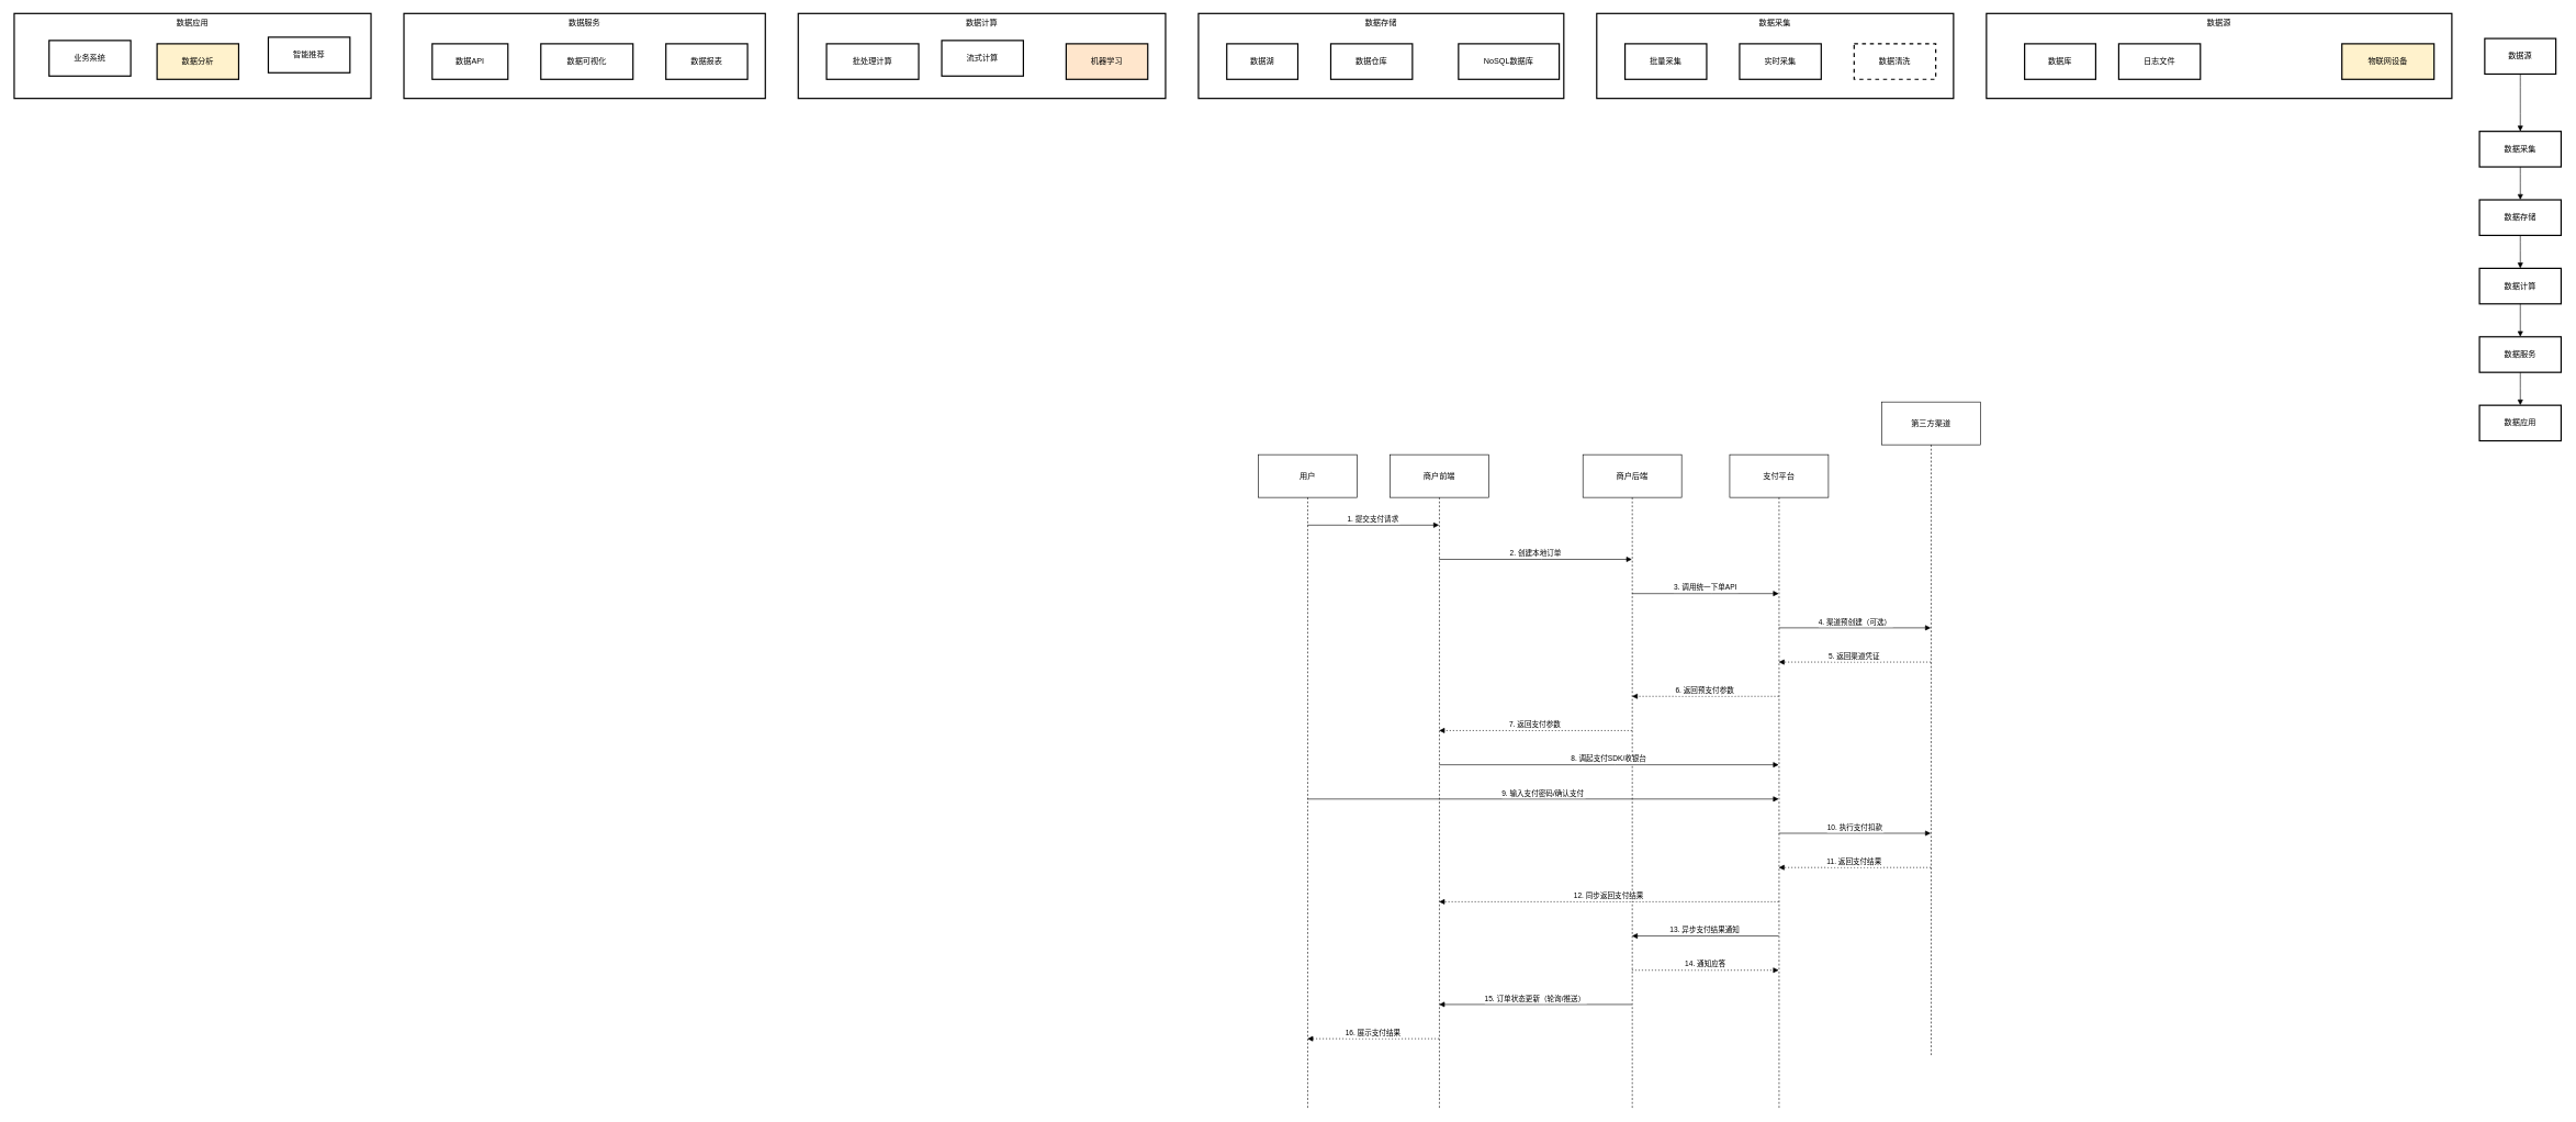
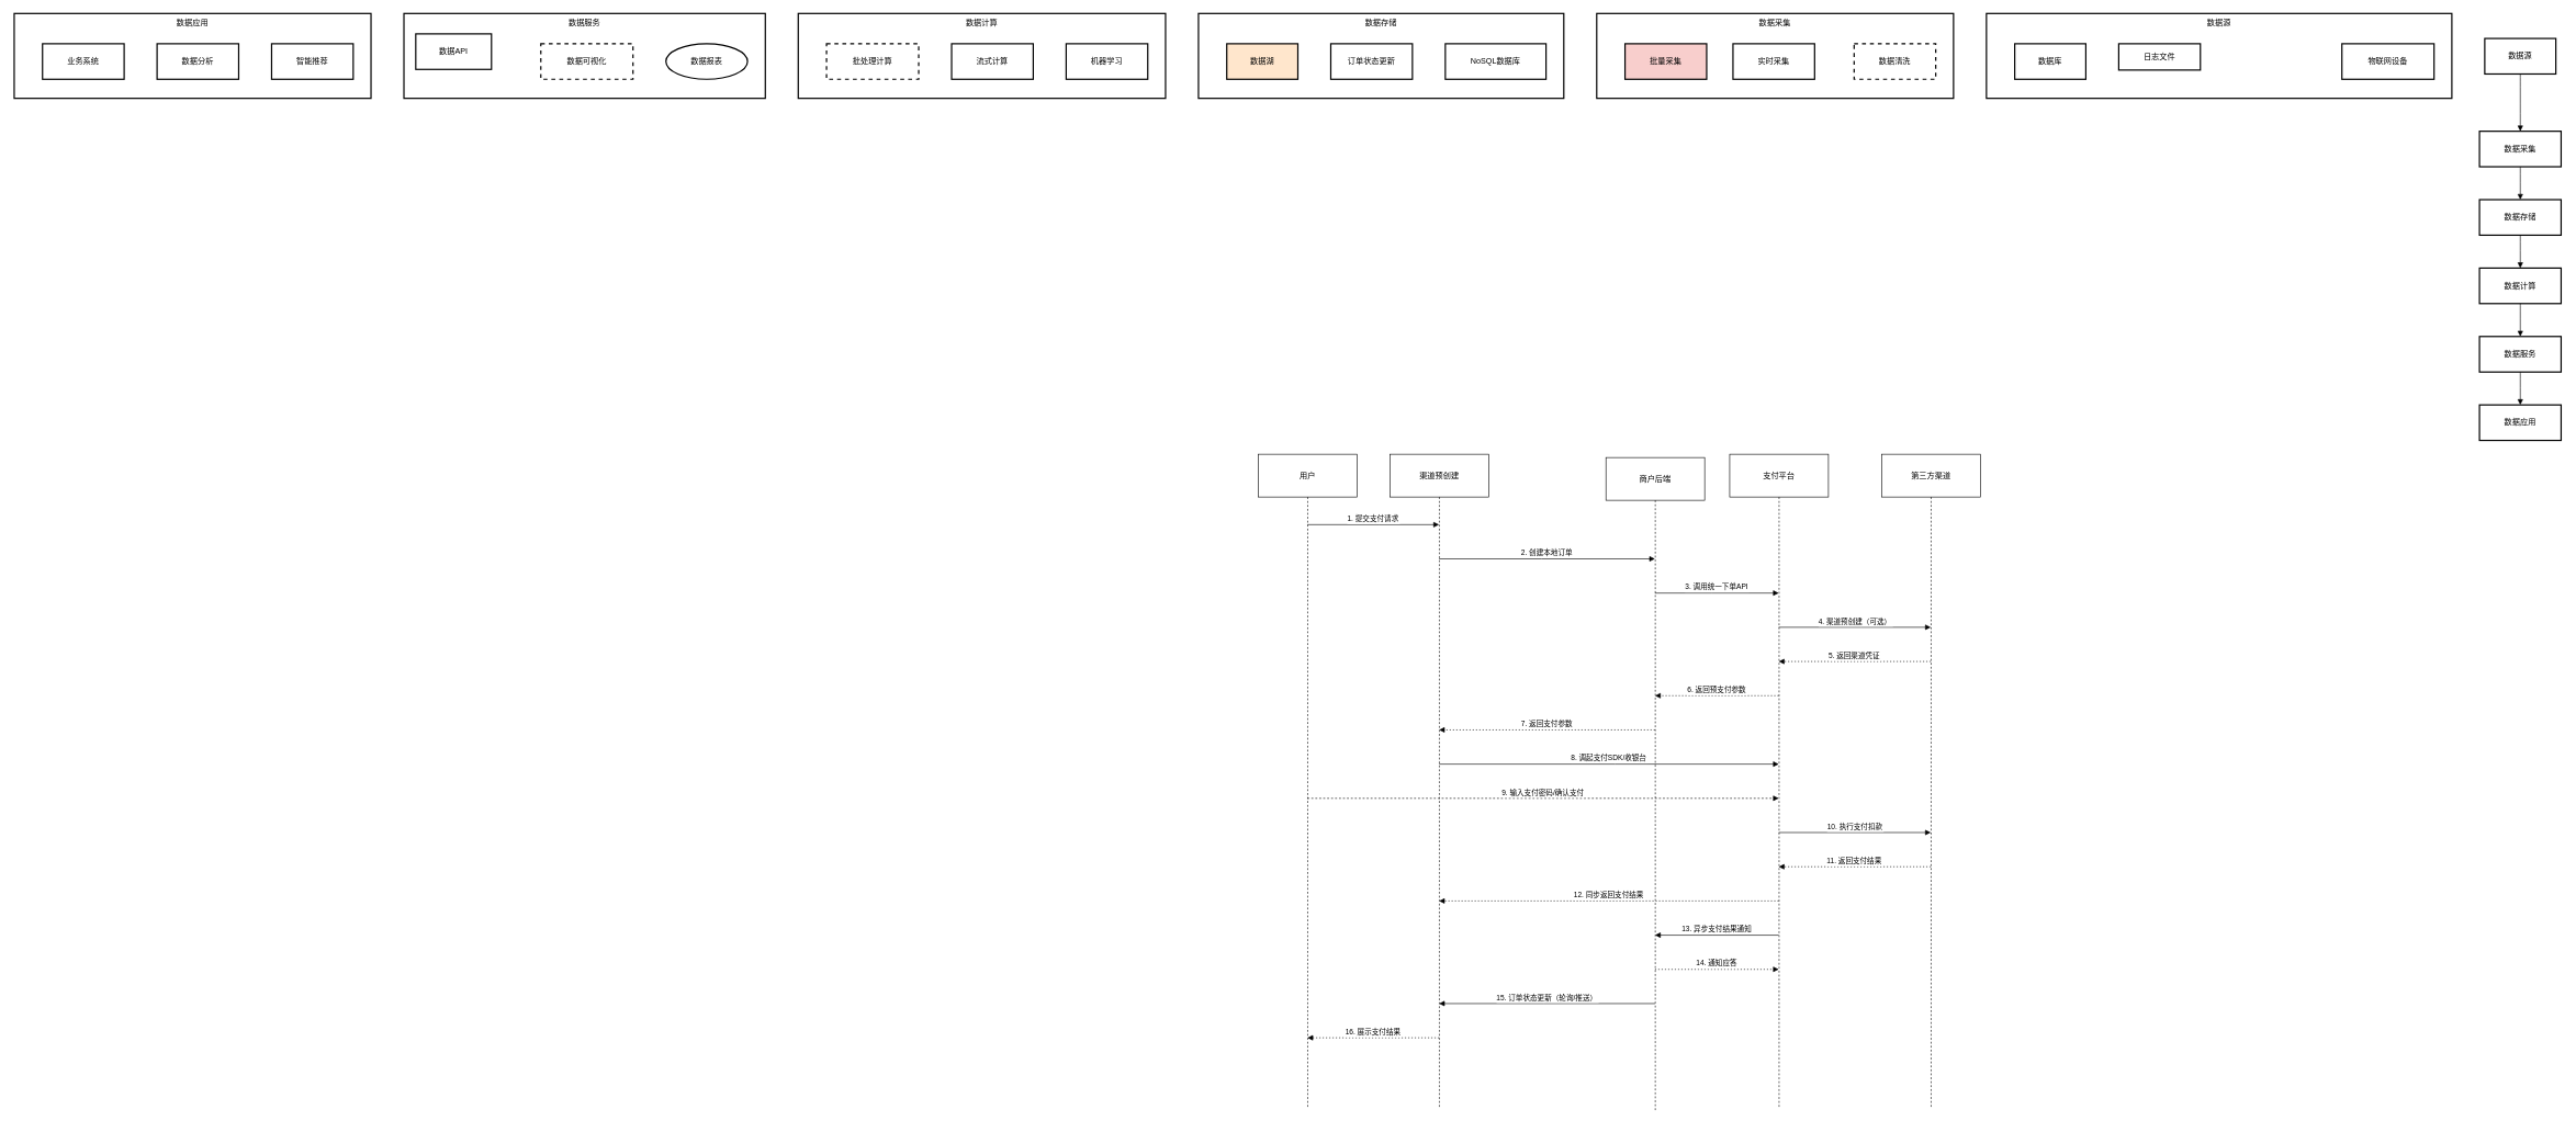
- <mxCell id="5" value="智能推荐" style="whiteSpace=wrap;strokeWidth=2;" vertex="1" parent="2"><mxGeometry x="386" y="36" width="124" height="54" as="geometry" /></mxCell>
+ <mxCell id="5" value="智能推荐" style="whiteSpace=wrap;strokeWidth=2;" vertex="1" parent="2"><mxGeometry x="391" y="46" width="124" height="54" as="geometry" /></mxCell>
- <mxCell id="3" value="业务系统" style="whiteSpace=wrap;strokeWidth=2;" vertex="1" parent="2"><mxGeometry x="53" y="41" width="124" height="54" as="geometry" /></mxCell>
+ <mxCell id="3" value="业务系统" style="whiteSpace=wrap;strokeWidth=2;" vertex="1" parent="2"><mxGeometry x="43" y="46" width="124" height="54" as="geometry" /></mxCell>
- <mxCell id="12" value="流式计算" style="whiteSpace=wrap;strokeWidth=2;" vertex="1" parent="10"><mxGeometry x="218" y="41" width="124" height="54" as="geometry" /></mxCell>
+ <mxCell id="12" value="流式计算" style="whiteSpace=wrap;strokeWidth=2;" vertex="1" parent="10"><mxGeometry x="233" y="46" width="124" height="54" as="geometry" /></mxCell>
- <mxCell id="4" value="数据分析" style="whiteSpace=wrap;strokeWidth=2;fillColor=#fff2cc;" vertex="1" parent="2"><mxGeometry x="217" y="46" width="124" height="54" as="geometry" /></mxCell>
+ <mxCell id="4" value="数据分析" style="whiteSpace=wrap;strokeWidth=2;" vertex="1" parent="2"><mxGeometry x="217" y="46" width="124" height="54" as="geometry" /></mxCell>
- <mxCell id="7" value="数据API" style="whiteSpace=wrap;strokeWidth=2;" vertex="1" parent="6"><mxGeometry x="43" y="46" width="115" height="54" as="geometry" /></mxCell>
+ <mxCell id="7" value="数据API" style="whiteSpace=wrap;strokeWidth=2;" vertex="1" parent="6"><mxGeometry x="18" y="31" width="115" height="54" as="geometry" /></mxCell>
- <mxCell id="8" value="数据可视化" style="whiteSpace=wrap;strokeWidth=2;" vertex="1" parent="6"><mxGeometry x="208" y="46" width="140" height="54" as="geometry" /></mxCell>
+ <mxCell id="8" value="数据可视化" style="whiteSpace=wrap;strokeWidth=2;dashed=1;" vertex="1" parent="6"><mxGeometry x="208" y="46" width="140" height="54" as="geometry" /></mxCell>
- <mxCell id="9" value="数据报表" style="whiteSpace=wrap;strokeWidth=2;" vertex="1" parent="6"><mxGeometry x="398" y="46" width="124" height="54" as="geometry" /></mxCell>
+ <mxCell id="9" value="数据报表" style="ellipse;whiteSpace=wrap;strokeWidth=2;" vertex="1" parent="6"><mxGeometry x="398" y="46" width="124" height="54" as="geometry" /></mxCell>
- <mxCell id="11" value="批处理计算" style="whiteSpace=wrap;strokeWidth=2;" vertex="1" parent="10"><mxGeometry x="43" y="46" width="140" height="54" as="geometry" /></mxCell>
+ <mxCell id="11" value="批处理计算" style="whiteSpace=wrap;strokeWidth=2;dashed=1;" vertex="1" parent="10"><mxGeometry x="43" y="46" width="140" height="54" as="geometry" /></mxCell>
- <mxCell id="13" value="机器学习" style="whiteSpace=wrap;strokeWidth=2;fillColor=#ffe6cc;" vertex="1" parent="10"><mxGeometry x="407" y="46" width="124" height="54" as="geometry" /></mxCell>
+ <mxCell id="13" value="机器学习" style="whiteSpace=wrap;strokeWidth=2;" vertex="1" parent="10"><mxGeometry x="407" y="46" width="124" height="54" as="geometry" /></mxCell>
- <mxCell id="15" value="数据湖" style="whiteSpace=wrap;strokeWidth=2;" vertex="1" parent="14"><mxGeometry x="43" y="46" width="108" height="54" as="geometry" /></mxCell>
+ <mxCell id="15" value="数据湖" style="whiteSpace=wrap;strokeWidth=2;fillColor=#ffe6cc;" vertex="1" parent="14"><mxGeometry x="43" y="46" width="108" height="54" as="geometry" /></mxCell>
- <mxCell id="16" value="数据仓库" style="whiteSpace=wrap;strokeWidth=2;" vertex="1" parent="14"><mxGeometry x="201" y="46" width="124" height="54" as="geometry" /></mxCell>
+ <mxCell id="16" value="订单状态更新" style="whiteSpace=wrap;strokeWidth=2;" vertex="1" parent="14"><mxGeometry x="201" y="46" width="124" height="54" as="geometry" /></mxCell>
- <mxCell id="17" value="NoSQL数据库" style="whiteSpace=wrap;strokeWidth=2;" vertex="1" parent="14"><mxGeometry x="395" y="46" width="153" height="54" as="geometry" /></mxCell>
+ <mxCell id="17" value="NoSQL数据库" style="whiteSpace=wrap;strokeWidth=2;" vertex="1" parent="14"><mxGeometry x="375" y="46" width="153" height="54" as="geometry" /></mxCell>
- <mxCell id="19" value="批量采集" style="whiteSpace=wrap;strokeWidth=2;" vertex="1" parent="18"><mxGeometry x="43" y="46" width="124" height="54" as="geometry" /></mxCell>
+ <mxCell id="19" value="批量采集" style="whiteSpace=wrap;strokeWidth=2;fillColor=#f8cecc;" vertex="1" parent="18"><mxGeometry x="43" y="46" width="124" height="54" as="geometry" /></mxCell>
- <mxCell id="20" value="实时采集" style="whiteSpace=wrap;strokeWidth=2;" vertex="1" parent="18"><mxGeometry x="217" y="46" width="124" height="54" as="geometry" /></mxCell>
+ <mxCell id="20" value="实时采集" style="whiteSpace=wrap;strokeWidth=2;" vertex="1" parent="18"><mxGeometry x="207" y="46" width="124" height="54" as="geometry" /></mxCell>
- <mxCell id="23" value="数据库" style="whiteSpace=wrap;strokeWidth=2;" vertex="1" parent="22"><mxGeometry x="58" y="46" width="108" height="54" as="geometry" /></mxCell>
+ <mxCell id="23" value="数据库" style="whiteSpace=wrap;strokeWidth=2;" vertex="1" parent="22"><mxGeometry x="43" y="46" width="108" height="54" as="geometry" /></mxCell>
- <mxCell id="24" value="日志文件" style="whiteSpace=wrap;strokeWidth=2;" vertex="1" parent="22"><mxGeometry x="201" y="46" width="124" height="54" as="geometry" /></mxCell>
+ <mxCell id="24" value="日志文件" style="whiteSpace=wrap;strokeWidth=2;" vertex="1" parent="22"><mxGeometry x="201" y="46" width="124" height="40" as="geometry" /></mxCell>
- <mxCell id="25" value="物联网设备" style="whiteSpace=wrap;strokeWidth=2;fillColor=#fff2cc;" vertex="1" parent="22"><mxGeometry x="540" y="46" width="140" height="54" as="geometry" /></mxCell>
+ <mxCell id="25" value="物联网设备" style="whiteSpace=wrap;strokeWidth=2;" vertex="1" parent="22"><mxGeometry x="540" y="46" width="140" height="54" as="geometry" /></mxCell>
- <mxCell id="38" value="商户前端" style="shape=umlLifeline;perimeter=lifelinePerimeter;whiteSpace=wrap;container=1;dropTarget=0;collapsible=0;recursiveResize=0;outlineConnect=0;portConstraint=eastwest;newEdgeStyle={&quot;edgeStyle&quot;:&quot;elbowEdgeStyle&quot;,&quot;elbow&quot;:&quot;vertical&quot;,&quot;curved&quot;:0,&quot;rounded&quot;:0};size=65;" vertex="1" parent="1"><mxGeometry x="2110" y="690" width="150" height="992" as="geometry" /></mxCell>
+ <mxCell id="38" value="渠道预创建" style="shape=umlLifeline;perimeter=lifelinePerimeter;whiteSpace=wrap;container=1;dropTarget=0;collapsible=0;recursiveResize=0;outlineConnect=0;portConstraint=eastwest;newEdgeStyle={&quot;edgeStyle&quot;:&quot;elbowEdgeStyle&quot;,&quot;elbow&quot;:&quot;vertical&quot;,&quot;curved&quot;:0,&quot;rounded&quot;:0};size=65;" vertex="1" parent="1"><mxGeometry x="2110" y="690" width="150" height="992" as="geometry" /></mxCell>
- <mxCell id="41" value="第三方渠道" style="shape=umlLifeline;perimeter=lifelinePerimeter;whiteSpace=wrap;container=1;dropTarget=0;collapsible=0;recursiveResize=0;outlineConnect=0;portConstraint=eastwest;newEdgeStyle={&quot;edgeStyle&quot;:&quot;elbowEdgeStyle&quot;,&quot;elbow&quot;:&quot;vertical&quot;,&quot;curved&quot;:0,&quot;rounded&quot;:0};size=65;" vertex="1" parent="1"><mxGeometry x="2857" y="610" width="150" height="992" as="geometry" /></mxCell>
+ <mxCell id="41" value="第三方渠道" style="shape=umlLifeline;perimeter=lifelinePerimeter;whiteSpace=wrap;container=1;dropTarget=0;collapsible=0;recursiveResize=0;outlineConnect=0;portConstraint=eastwest;newEdgeStyle={&quot;edgeStyle&quot;:&quot;elbowEdgeStyle&quot;,&quot;elbow&quot;:&quot;vertical&quot;,&quot;curved&quot;:0,&quot;rounded&quot;:0};size=65;" vertex="1" parent="1"><mxGeometry x="2857" y="690" width="150" height="992" as="geometry" /></mxCell>
- <mxCell id="39" value="商户后端" style="shape=umlLifeline;perimeter=lifelinePerimeter;whiteSpace=wrap;container=1;dropTarget=0;collapsible=0;recursiveResize=0;outlineConnect=0;portConstraint=eastwest;newEdgeStyle={&quot;edgeStyle&quot;:&quot;elbowEdgeStyle&quot;,&quot;elbow&quot;:&quot;vertical&quot;,&quot;curved&quot;:0,&quot;rounded&quot;:0};size=65;" vertex="1" parent="1"><mxGeometry x="2403" y="690" width="150" height="992" as="geometry" /></mxCell>
+ <mxCell id="39" value="商户后端" style="shape=umlLifeline;perimeter=lifelinePerimeter;whiteSpace=wrap;container=1;dropTarget=0;collapsible=0;recursiveResize=0;outlineConnect=0;portConstraint=eastwest;newEdgeStyle={&quot;edgeStyle&quot;:&quot;elbowEdgeStyle&quot;,&quot;elbow&quot;:&quot;vertical&quot;,&quot;curved&quot;:0,&quot;rounded&quot;:0};size=65;" vertex="1" parent="1"><mxGeometry x="2438" y="695" width="150" height="992" as="geometry" /></mxCell>
- <mxCell id="50" value="9. 输入支付密码/确认支付" style="verticalAlign=bottom;edgeStyle=elbowEdgeStyle;elbow=vertical;curved=0;rounded=0;endArrow=block;" edge="1" parent="1" source="37" target="40"><mxGeometry relative="1" as="geometry"><Array as="points"><mxPoint x="2352" y="1213" /></Array></mxGeometry></mxCell>
+ <mxCell id="50" value="9. 输入支付密码/确认支付" style="verticalAlign=bottom;edgeStyle=elbowEdgeStyle;elbow=vertical;curved=0;rounded=0;endArrow=block;dashed=1;" edge="1" parent="1" source="37" target="40"><mxGeometry relative="1" as="geometry"><Array as="points"><mxPoint x="2352" y="1213" /></Array></mxGeometry></mxCell>
